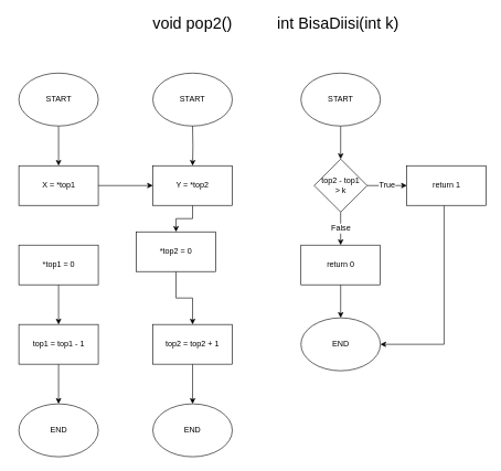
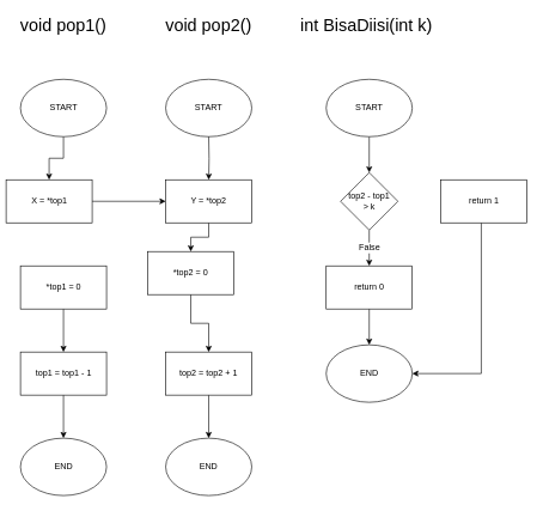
+ <mxCell id="5" value="void pop1()" style="text;html=1;strokeColor=none;fillColor=none;align=center;verticalAlign=middle;whiteSpace=wrap;rounded=0;fontSize=24;" parent="1" vertex="1"><mxGeometry x="20" y="20" width="135" height="30" as="geometry" /></mxCell>
- <mxCell id="11" value="X = *top1" style="whiteSpace=wrap;html=1;" parent="1" vertex="1"><mxGeometry x="27.5" y="250" width="120" height="60" as="geometry" /></mxCell>
+ <mxCell id="11" value="X = *top1" style="whiteSpace=wrap;html=1;" parent="1" vertex="1"><mxGeometry x="7.5" y="250" width="120" height="60" as="geometry" /></mxCell>
- <mxCell id="25" value="True" style="edgeStyle=orthogonalEdgeStyle;rounded=0;orthogonalLoop=1;jettySize=auto;html=1;fontSize=12;" parent="1" source="27" target="29" edge="1"><mxGeometry relative="1" as="geometry" /></mxCell>
